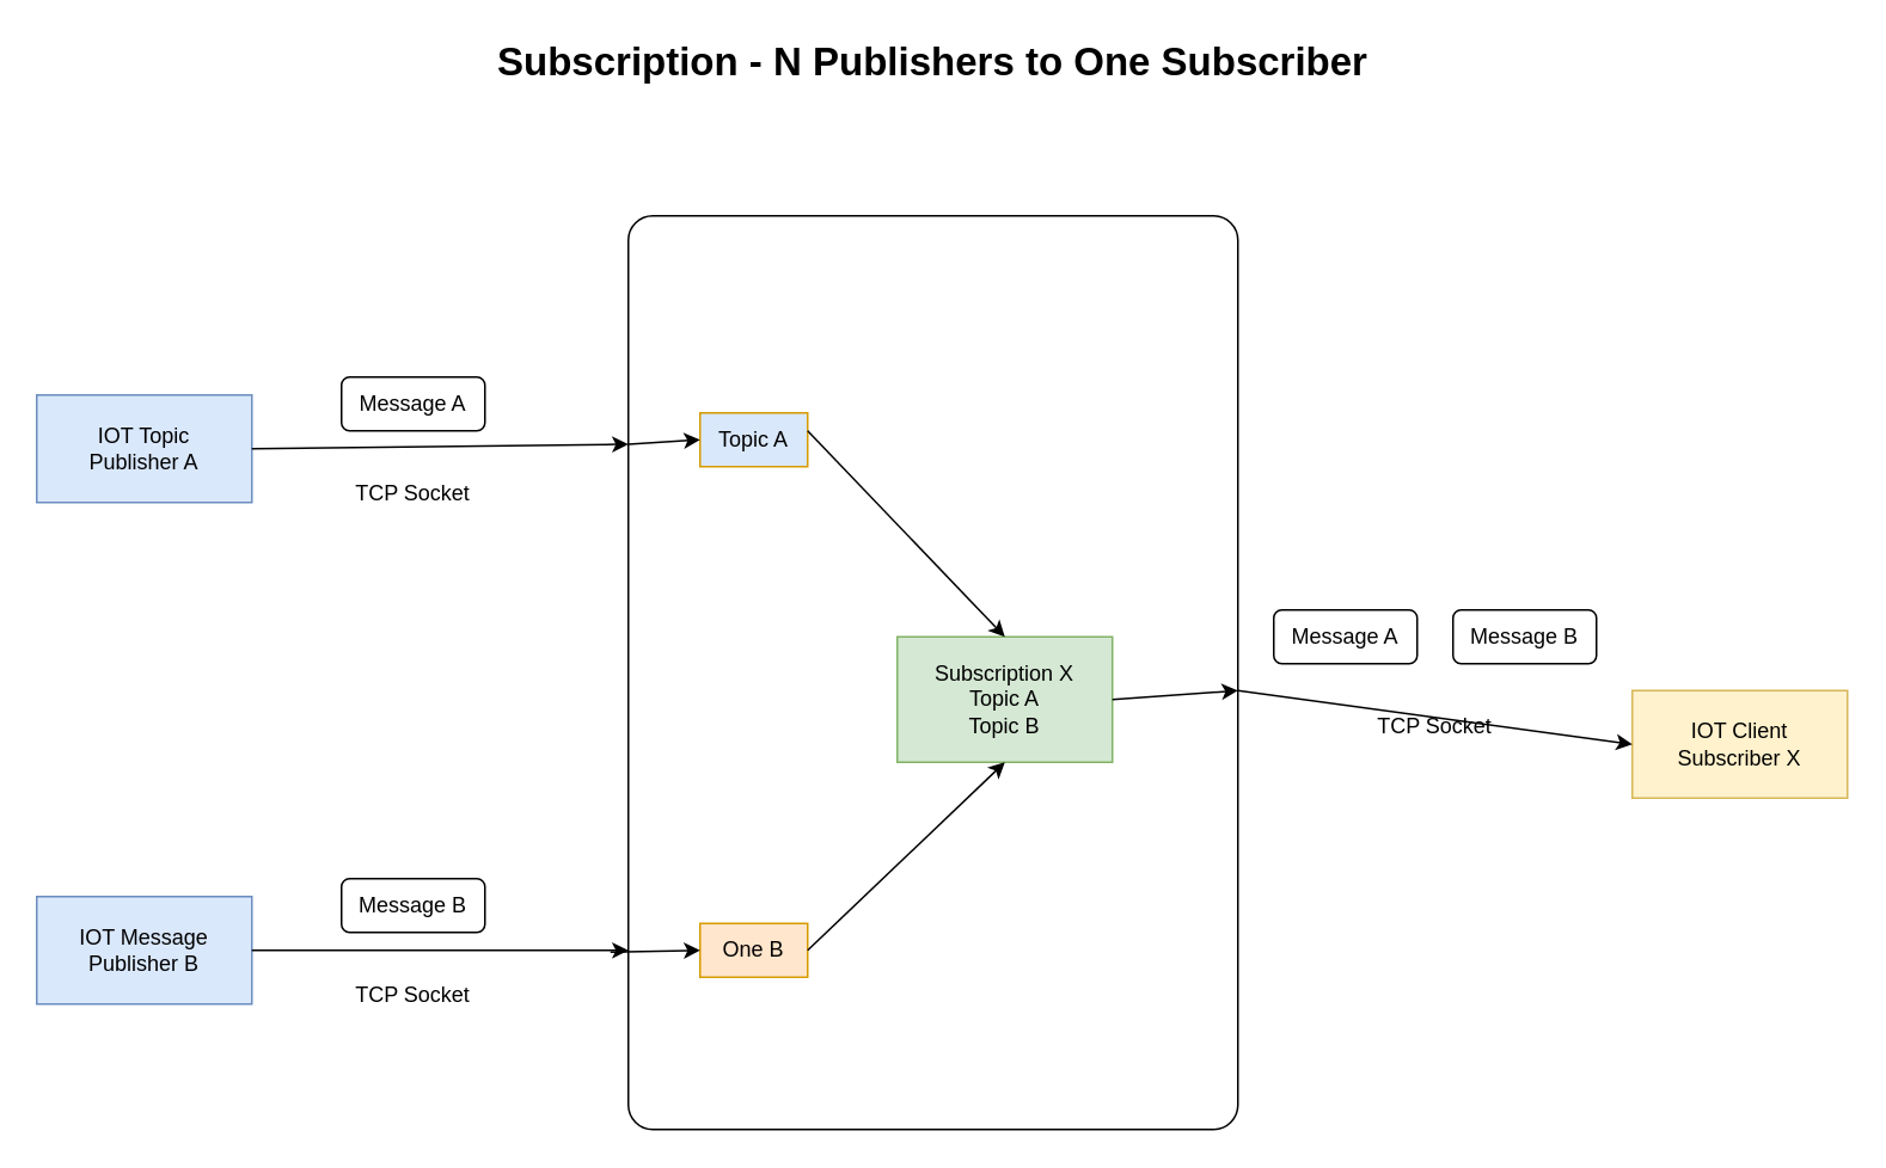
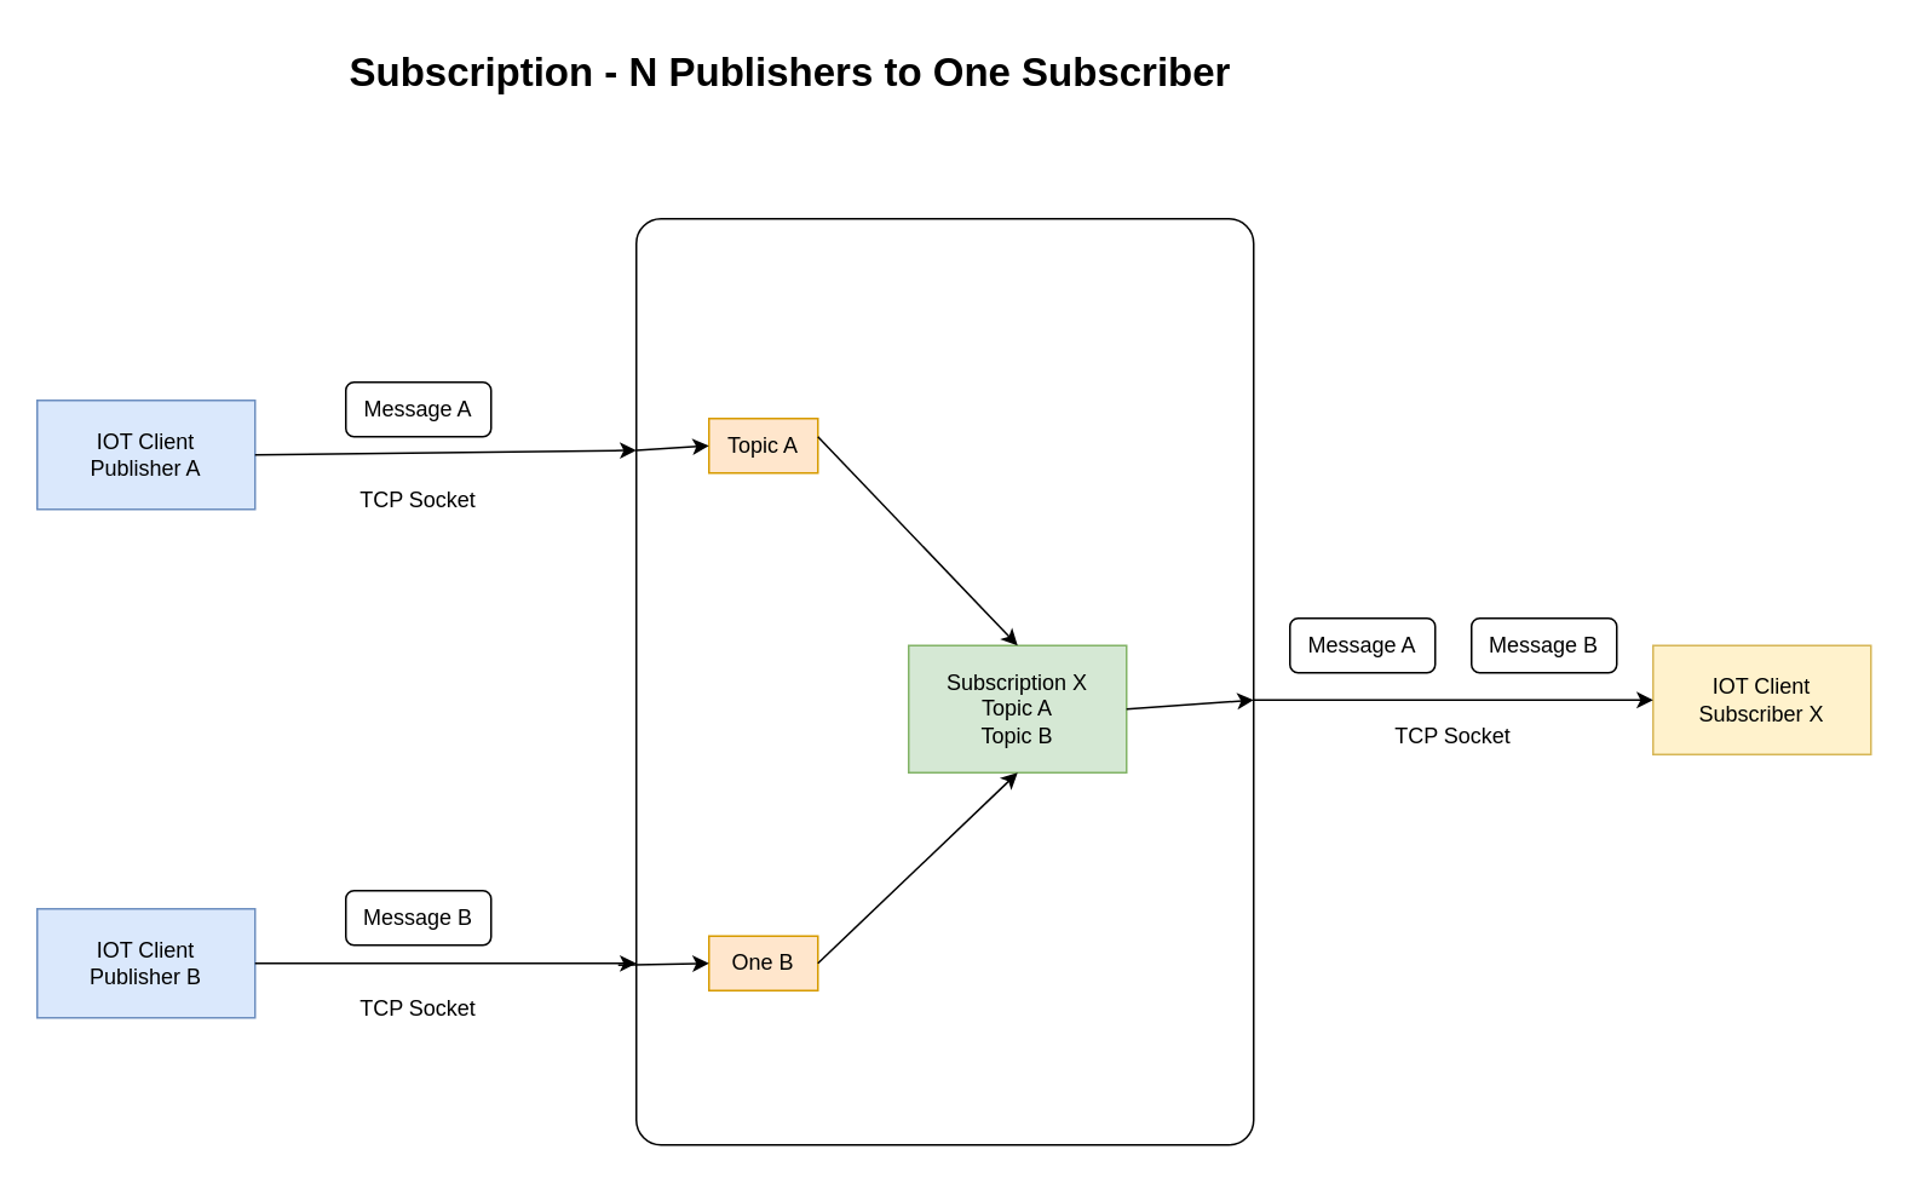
- <mxCell id="24" value="Subscription - N Publishers to One Subscriber " style="text;html=1;strokeColor=none;fillColor=none;align=center;verticalAlign=middle;whiteSpace=wrap;rounded=0;fontSize=22;fontStyle=1" vertex="1" parent="1"><mxGeometry x="165" y="20" width="710" height="30" as="geometry" /></mxCell>
+ <mxCell id="24" value="Subscription - N Publishers to One Subscriber " style="text;html=1;strokeColor=none;fillColor=none;align=center;verticalAlign=middle;whiteSpace=wrap;rounded=0;fontSize=22;fontStyle=1" vertex="1" parent="1"><mxGeometry x="80" y="25" width="710" height="30" as="geometry" /></mxCell>
- <mxCell id="11" value="Topic A" style="rounded=0;whiteSpace=wrap;html=1;fillColor=#dae8fc;strokeColor=#d79b00;" parent="1" vertex="1"><mxGeometry x="390" y="230" width="60" height="30" as="geometry" /></mxCell>
+ <mxCell id="11" value="Topic A" style="rounded=0;whiteSpace=wrap;html=1;fillColor=#ffe6cc;strokeColor=#d79b00;" parent="1" vertex="1"><mxGeometry x="390" y="230" width="60" height="30" as="geometry" /></mxCell>
- <mxCell id="2" value="&lt;div&gt;IOT Topic &lt;br&gt;&lt;/div&gt;&lt;div&gt;Publisher A&lt;/div&gt;" style="rounded=0;whiteSpace=wrap;html=1;fillColor=#dae8fc;strokeColor=#6c8ebf;" parent="1" vertex="1"><mxGeometry x="20" y="220" width="120" height="60" as="geometry" /></mxCell>
+ <mxCell id="2" value="&lt;div&gt;IOT Client &lt;br&gt;&lt;/div&gt;&lt;div&gt;Publisher A&lt;/div&gt;" style="rounded=0;whiteSpace=wrap;html=1;fillColor=#dae8fc;strokeColor=#6c8ebf;" parent="1" vertex="1"><mxGeometry x="20" y="220" width="120" height="60" as="geometry" /></mxCell>
- <mxCell id="18" value="&lt;div&gt;IOT Client &lt;br&gt;&lt;/div&gt;&lt;div&gt;Subscriber X&lt;br&gt;&lt;/div&gt;" style="rounded=0;whiteSpace=wrap;html=1;fillColor=#fff2cc;strokeColor=#d6b656;" parent="1" vertex="1"><mxGeometry x="910" y="385" width="120" height="60" as="geometry" /></mxCell>
+ <mxCell id="18" value="&lt;div&gt;IOT Client &lt;br&gt;&lt;/div&gt;&lt;div&gt;Subscriber X&lt;br&gt;&lt;/div&gt;" style="rounded=0;whiteSpace=wrap;html=1;fillColor=#fff2cc;strokeColor=#d6b656;" parent="1" vertex="1"><mxGeometry x="910" y="355" width="120" height="60" as="geometry" /></mxCell>
- <mxCell id="7" value="&lt;div&gt;IOT Message &lt;br&gt;&lt;/div&gt;&lt;div&gt;Publisher B&lt;br&gt;&lt;/div&gt;" style="rounded=0;whiteSpace=wrap;html=1;fillColor=#dae8fc;strokeColor=#6c8ebf;" parent="1" vertex="1"><mxGeometry x="20" y="500" width="120" height="60" as="geometry" /></mxCell>
+ <mxCell id="7" value="&lt;div&gt;IOT Client &lt;br&gt;&lt;/div&gt;&lt;div&gt;Publisher B&lt;br&gt;&lt;/div&gt;" style="rounded=0;whiteSpace=wrap;html=1;fillColor=#dae8fc;strokeColor=#6c8ebf;" parent="1" vertex="1"><mxGeometry x="20" y="500" width="120" height="60" as="geometry" /></mxCell>
